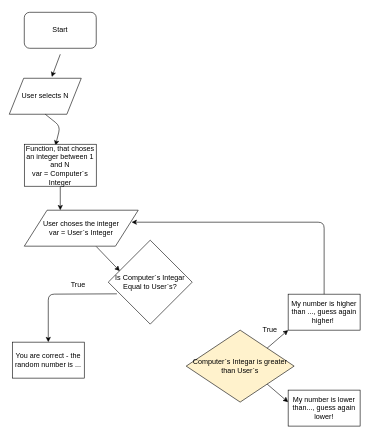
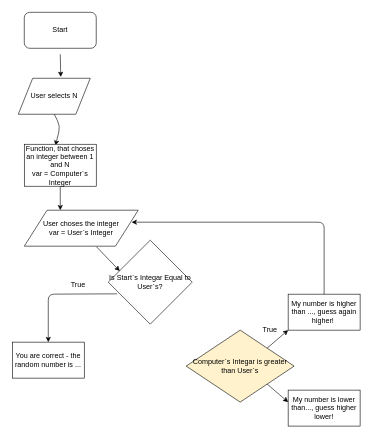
- <mxCell id="2" value="User selects N" style="shape=parallelogram;perimeter=parallelogramPerimeter;whiteSpace=wrap;html=1;" vertex="1" parent="1"><mxGeometry x="15" y="130" width="120" height="60" as="geometry" /></mxCell>
+ <mxCell id="2" value="User selects N" style="shape=parallelogram;perimeter=parallelogramPerimeter;whiteSpace=wrap;html=1;" vertex="1" parent="1"><mxGeometry x="30" y="130" width="120" height="60" as="geometry" /></mxCell>
- <mxCell id="11" value="Is Computer`s Integar Equal to User`s?" style="rhombus;whiteSpace=wrap;html=1;" vertex="1" parent="1"><mxGeometry x="180" y="400" width="140" height="140" as="geometry" /></mxCell>
+ <mxCell id="11" value="Is Start`s Integar Equal to User`s?" style="rhombus;whiteSpace=wrap;html=1;" vertex="1" parent="1"><mxGeometry x="180" y="400" width="140" height="140" as="geometry" /></mxCell>
- <mxCell id="18" value="My number is lower than..., guess again lower!" style="rounded=0;whiteSpace=wrap;html=1;" vertex="1" parent="1"><mxGeometry x="480" y="650" width="120" height="60" as="geometry" /></mxCell>
+ <mxCell id="18" value="My number is lower than..., guess higher lower!" style="rounded=0;whiteSpace=wrap;html=1;" vertex="1" parent="1"><mxGeometry x="480" y="650" width="120" height="60" as="geometry" /></mxCell>
